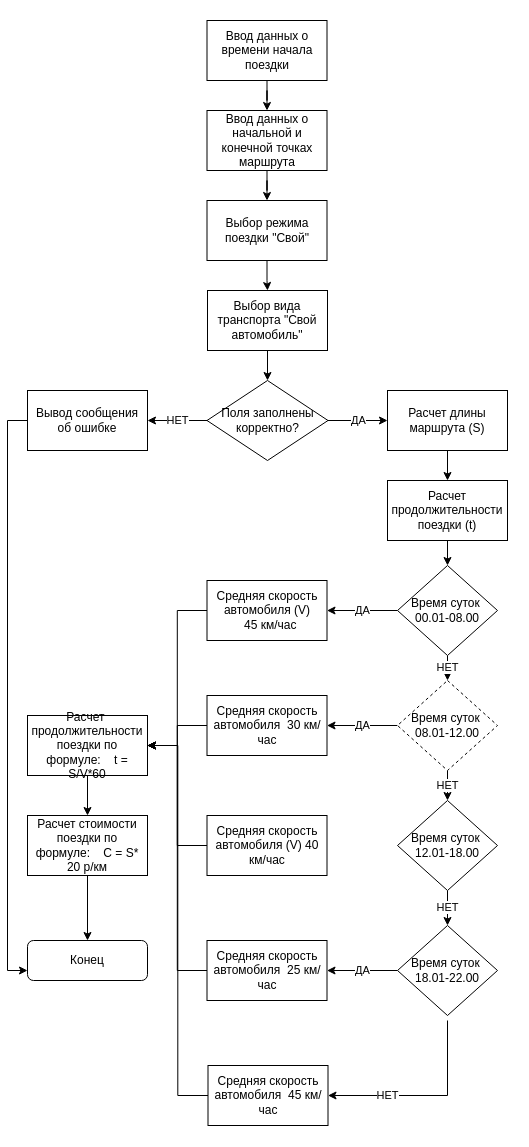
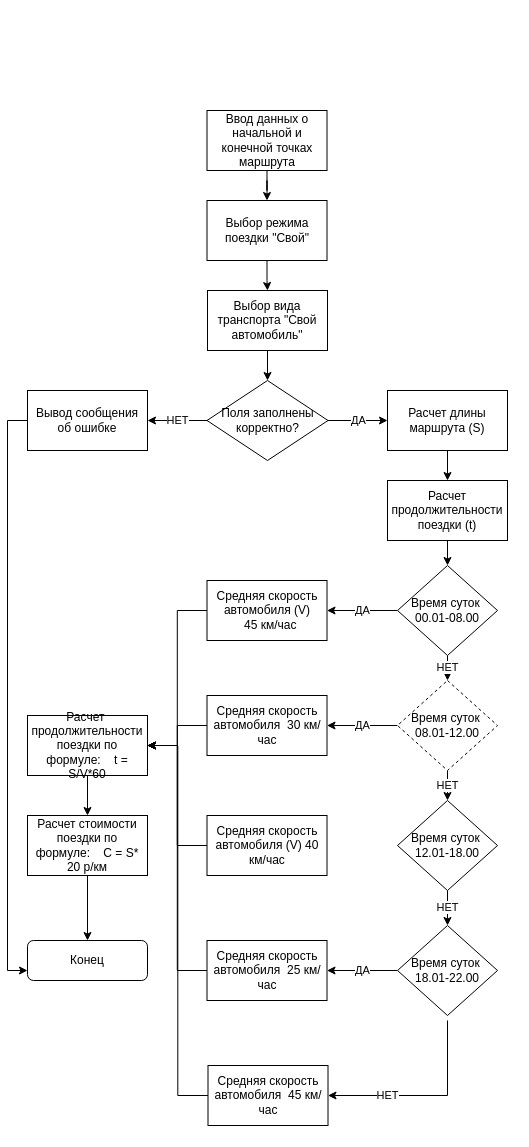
- <mxCell id="9" value="Ввод данных о времени начала поездки" style="whiteSpace=wrap;html=1;rounded=0;" parent="1" vertex="1"><mxGeometry x="199.5" y="20" width="120" height="60" as="geometry" /></mxCell>
- <mxCell id="8" value="" style="edgeStyle=orthogonalEdgeStyle;rounded=0;orthogonalLoop=1;jettySize=auto;html=1;" parent="1" source="9" target="11" edge="1"><mxGeometry relative="1" as="geometry" /></mxCell>
